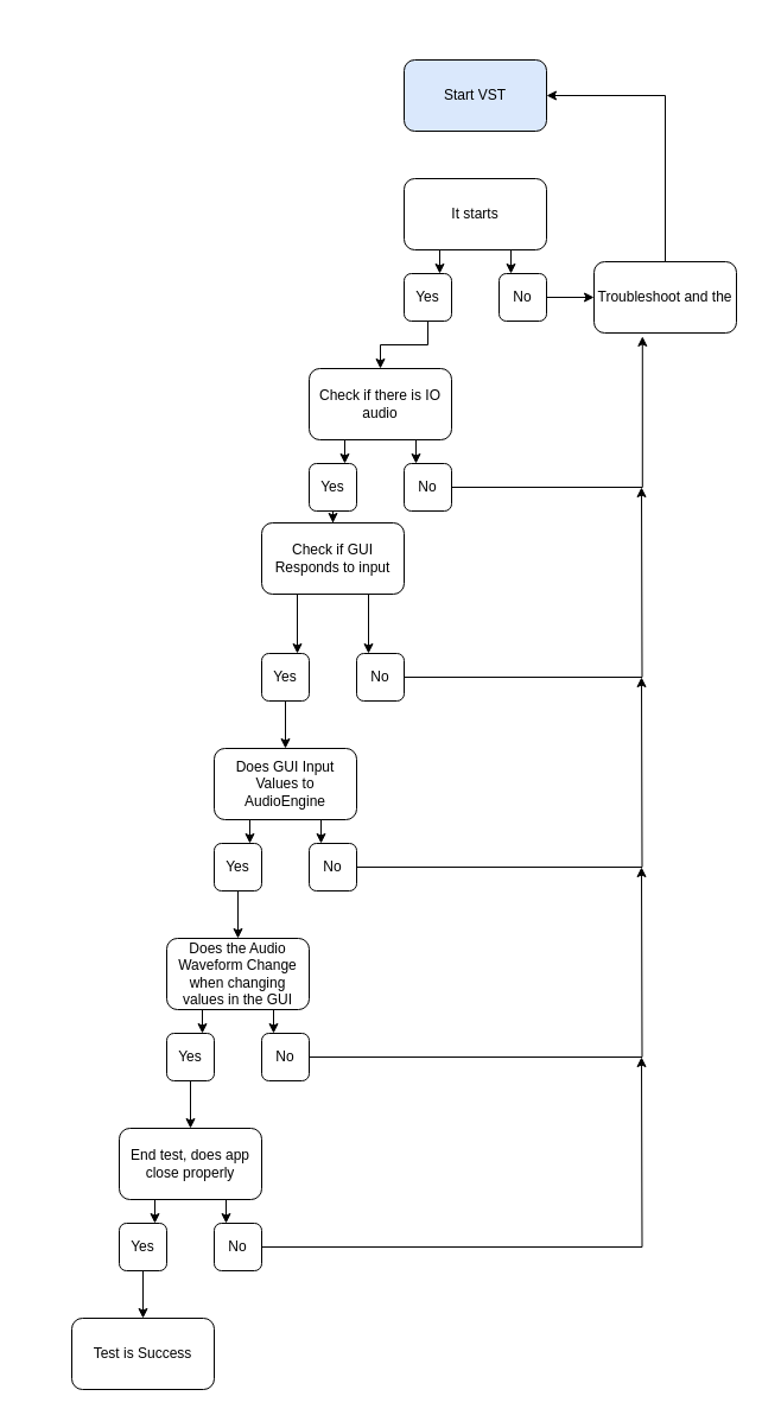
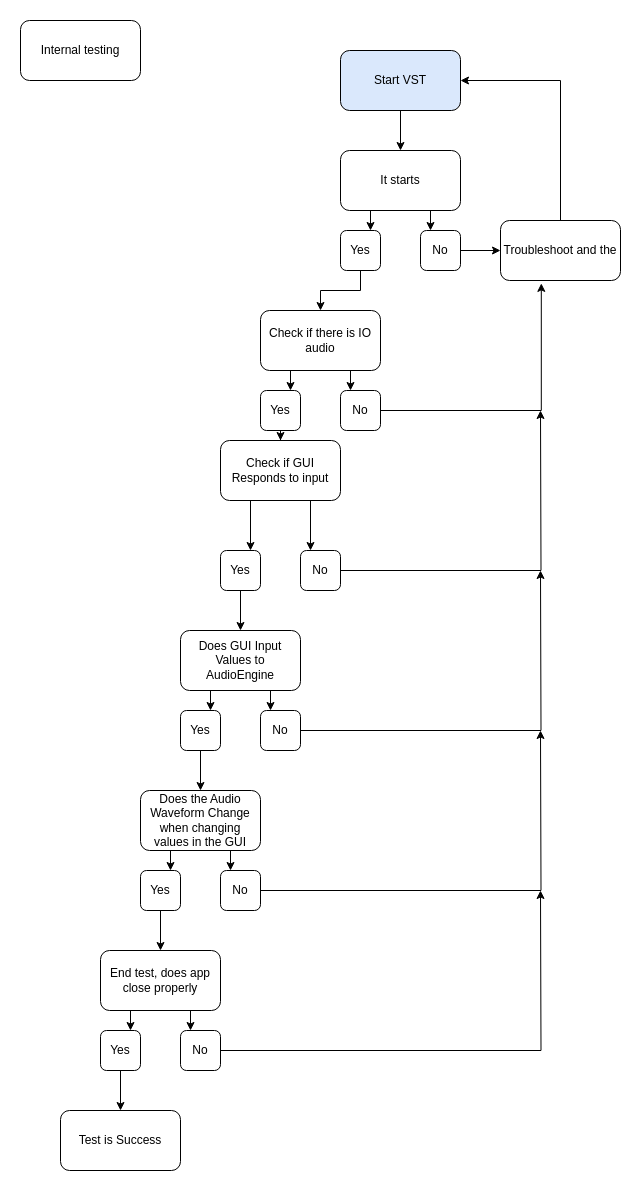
+ <mxCell id="2" value="&lt;div&gt;Internal testing&lt;/div&gt;" style="rounded=1;whiteSpace=wrap;html=1;" vertex="1" parent="1"><mxGeometry x="20" y="20" width="120" height="60" as="geometry" /></mxCell>
+ <mxCell id="3" style="edgeStyle=orthogonalEdgeStyle;rounded=0;orthogonalLoop=1;jettySize=auto;html=1;exitX=0.5;exitY=1;exitDx=0;exitDy=0;entryX=0.5;entryY=0;entryDx=0;entryDy=0;" edge="1" parent="1" source="4" target="7"><mxGeometry relative="1" as="geometry" /></mxCell>
